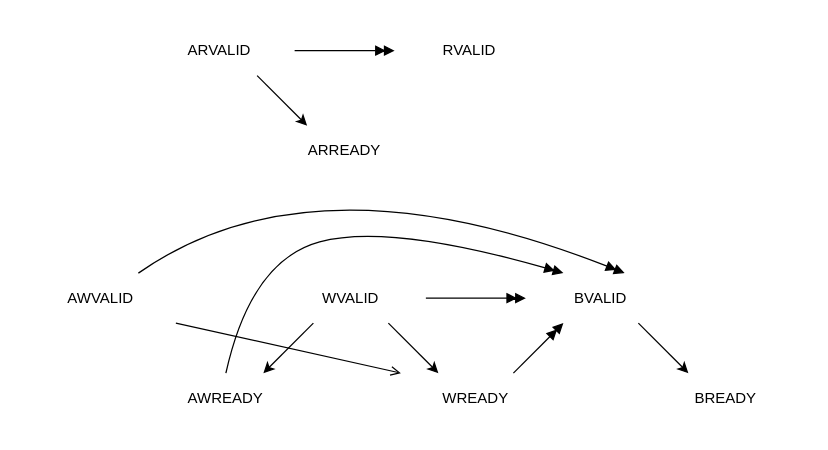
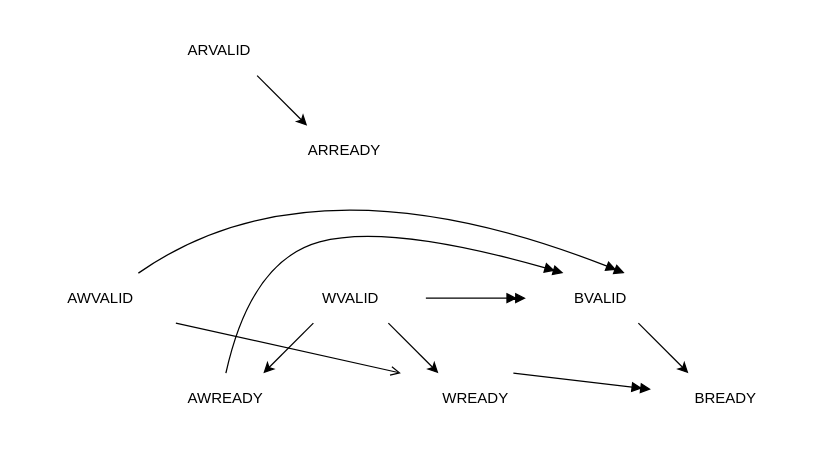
- <mxCell id="6" value="" style="endArrow=doubleBlock;html=1;rounded=0;exitX=1;exitY=0.5;exitDx=0;exitDy=0;entryX=0;entryY=0.5;entryDx=0;entryDy=0;endFill=1;" edge="1" parent="1" source="2" target="3"><mxGeometry width="50" height="50" relative="1" as="geometry"><mxPoint x="415" y="70" as="sourcePoint" /><mxPoint x="455" y="150" as="targetPoint" /></mxGeometry></mxCell>
- <mxCell id="3" value="RVALID" style="rounded=1;whiteSpace=wrap;html=1;strokeColor=none;fillColor=none;" vertex="1" parent="1"><mxGeometry x="315" y="20" width="120" height="40" as="geometry" /></mxCell>
- <mxCell id="13" value="" style="endArrow=doubleBlock;html=1;rounded=0;exitX=0.75;exitY=0;exitDx=0;exitDy=0;entryX=0.25;entryY=1;entryDx=0;entryDy=0;endFill=1;" edge="1" parent="1" source="10" target="14"><mxGeometry width="50" height="50" relative="1" as="geometry"><mxPoint x="150" y="248" as="sourcePoint" /><mxPoint x="230" y="248" as="targetPoint" /></mxGeometry></mxCell>
+ <mxCell id="13" value="" style="endArrow=doubleBlock;html=1;rounded=0;exitX=0.75;exitY=0;exitDx=0;exitDy=0;endFill=1;" edge="1" parent="1" source="10" target="15"><mxGeometry width="50" height="50" relative="1" as="geometry"><mxPoint x="150" y="248" as="sourcePoint" /><mxPoint x="230" y="248" as="targetPoint" /></mxGeometry></mxCell>
